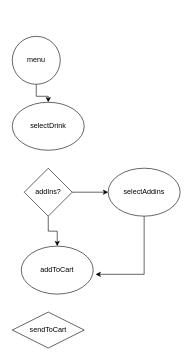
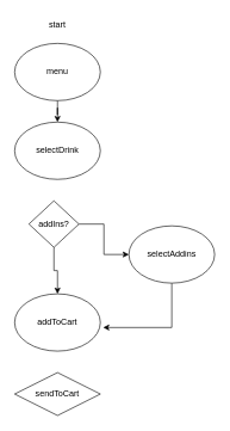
+ <mxCell id="2" value="start" style="text;html=1;strokeColor=none;fillColor=none;align=center;verticalAlign=middle;whiteSpace=wrap;rounded=0;" vertex="1" parent="1"><mxGeometry x="50" y="20" width="60" height="30" as="geometry" /></mxCell>
- <mxCell id="4" value="menu" style="ellipse;whiteSpace=wrap;html=1;" vertex="1" parent="1"><mxGeometry x="20" y="60" width="80" height="80" as="geometry" /></mxCell>
+ <mxCell id="4" value="menu" style="ellipse;whiteSpace=wrap;html=1;" vertex="1" parent="1"><mxGeometry x="20" y="60" width="120" height="80" as="geometry" /></mxCell>
- <mxCell id="11" value="addIns?" style="rhombus;whiteSpace=wrap;html=1;" vertex="1" parent="1"><mxGeometry x="40" y="280" width="80" height="80" as="geometry" /></mxCell>
+ <mxCell id="11" value="addIns?" style="rhombus;whiteSpace=wrap;html=1;" vertex="1" parent="1"><mxGeometry x="40" y="280" width="70" height="65" as="geometry" /></mxCell>
- <mxCell id="7" value="selectAddins" style="ellipse;whiteSpace=wrap;html=1;" vertex="1" parent="1"><mxGeometry x="180" y="280" width="120" height="80" as="geometry" /></mxCell>
+ <mxCell id="7" value="selectAddins" style="ellipse;whiteSpace=wrap;html=1;" vertex="1" parent="1"><mxGeometry x="180" y="315" width="120" height="80" as="geometry" /></mxCell>
- <mxCell id="8" value="addToCart" style="ellipse;whiteSpace=wrap;html=1;" vertex="1" parent="1"><mxGeometry x="35" y="410" width="120" height="80" as="geometry" /></mxCell>
+ <mxCell id="8" value="addToCart" style="ellipse;whiteSpace=wrap;html=1;" vertex="1" parent="1"><mxGeometry x="20" y="410" width="120" height="80" as="geometry" /></mxCell>
